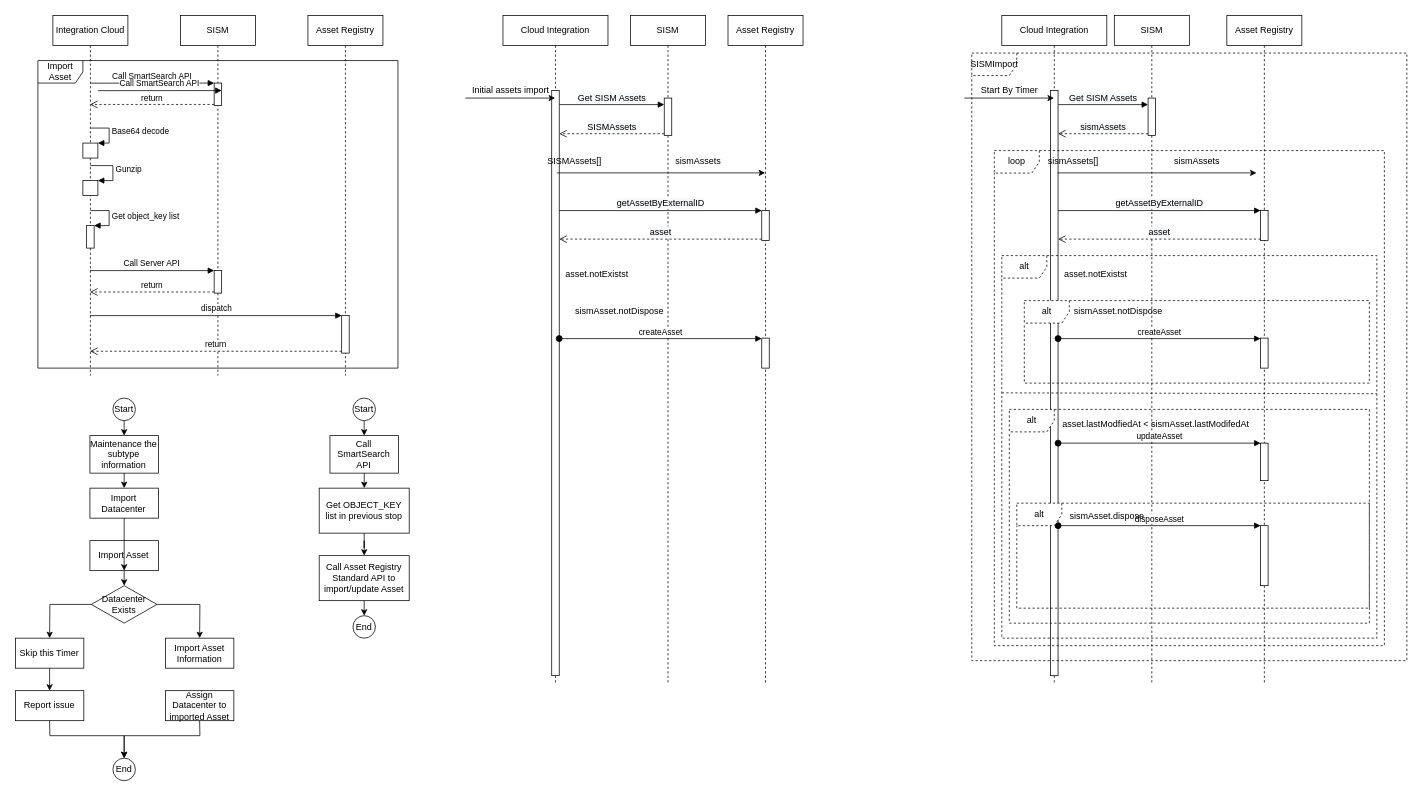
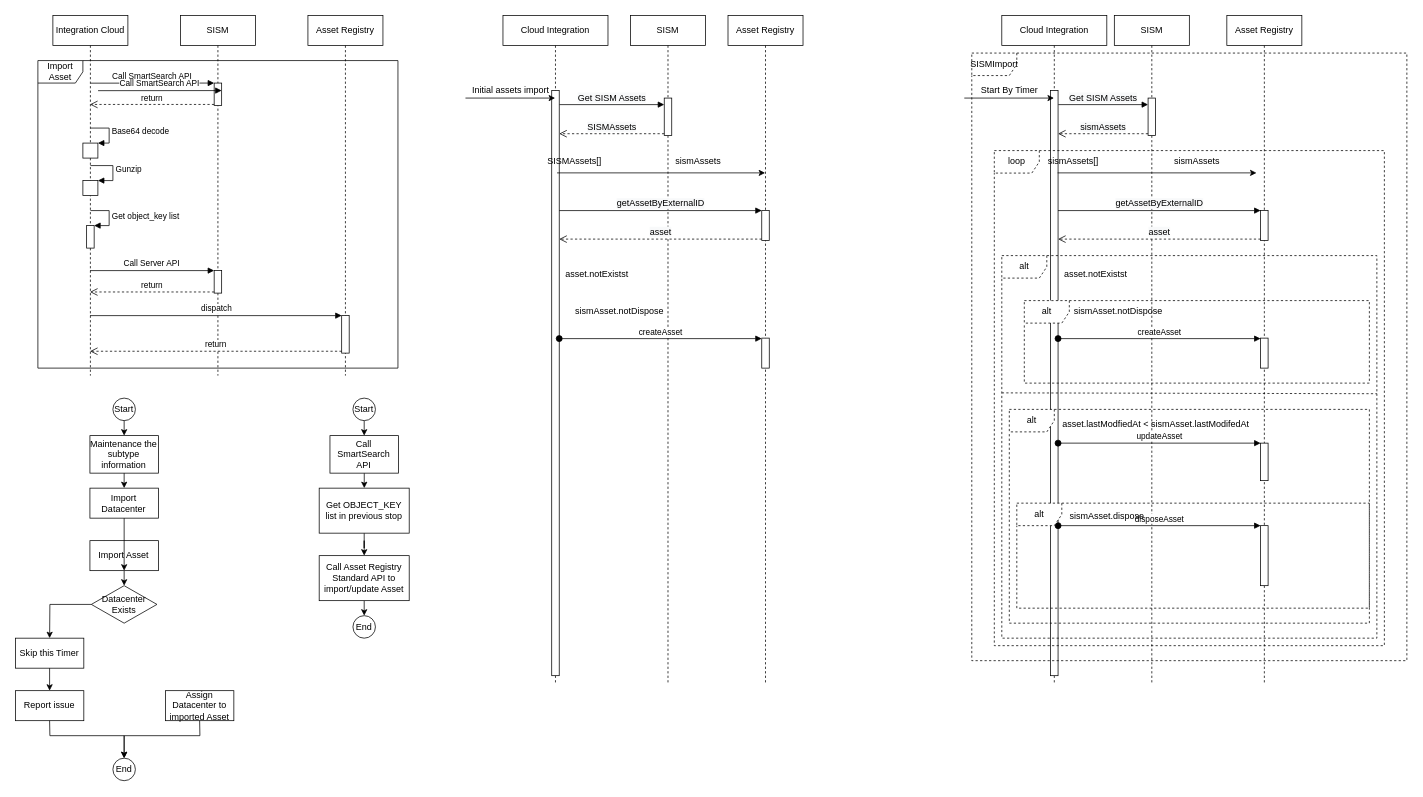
- <mxCell id="10" value="" style="endArrow=classic;html=1;rounded=0;exitX=1;exitY=0.5;exitDx=0;exitDy=0;entryX=0.5;entryY=0;entryDx=0;entryDy=0;" parent="1" source="5" target="4" edge="1"><mxGeometry width="50" height="50" relative="1" as="geometry"><mxPoint x="175" y="770" as="sourcePoint" /><mxPoint x="175" y="790" as="targetPoint" /><Array as="points"><mxPoint x="266" y="805" /></Array></mxGeometry></mxCell>
- <mxCell id="4" value="Import Asset Information" style="rounded=0;whiteSpace=wrap;html=1;" parent="1" vertex="1"><mxGeometry x="220" y="850" width="91.25" height="40" as="geometry" /></mxCell>
